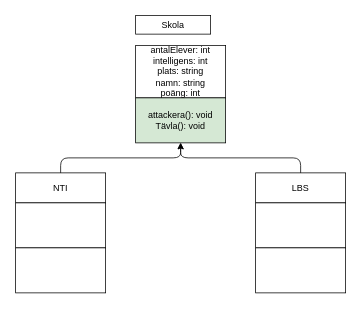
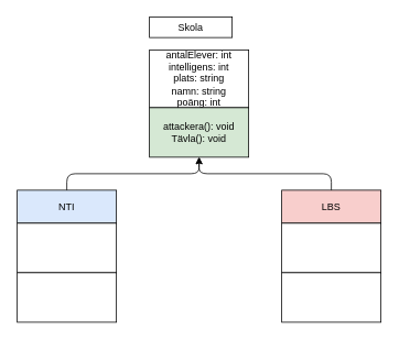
- <mxCell id="8" value="NTI" style="rounded=0;whiteSpace=wrap;html=1;" parent="1" vertex="1"><mxGeometry x="20" y="230" width="120" height="40" as="geometry" /></mxCell>
+ <mxCell id="8" value="NTI" style="rounded=0;whiteSpace=wrap;html=1;fillColor=#dae8fc;" parent="1" vertex="1"><mxGeometry x="20" y="230" width="120" height="40" as="geometry" /></mxCell>
- <mxCell id="5" value="LBS" style="rounded=0;whiteSpace=wrap;html=1;" parent="1" vertex="1"><mxGeometry x="340" y="230" width="120" height="40" as="geometry" /></mxCell>
+ <mxCell id="5" value="LBS" style="rounded=0;whiteSpace=wrap;html=1;fillColor=#f8cecc;" parent="1" vertex="1"><mxGeometry x="340" y="230" width="120" height="40" as="geometry" /></mxCell>
